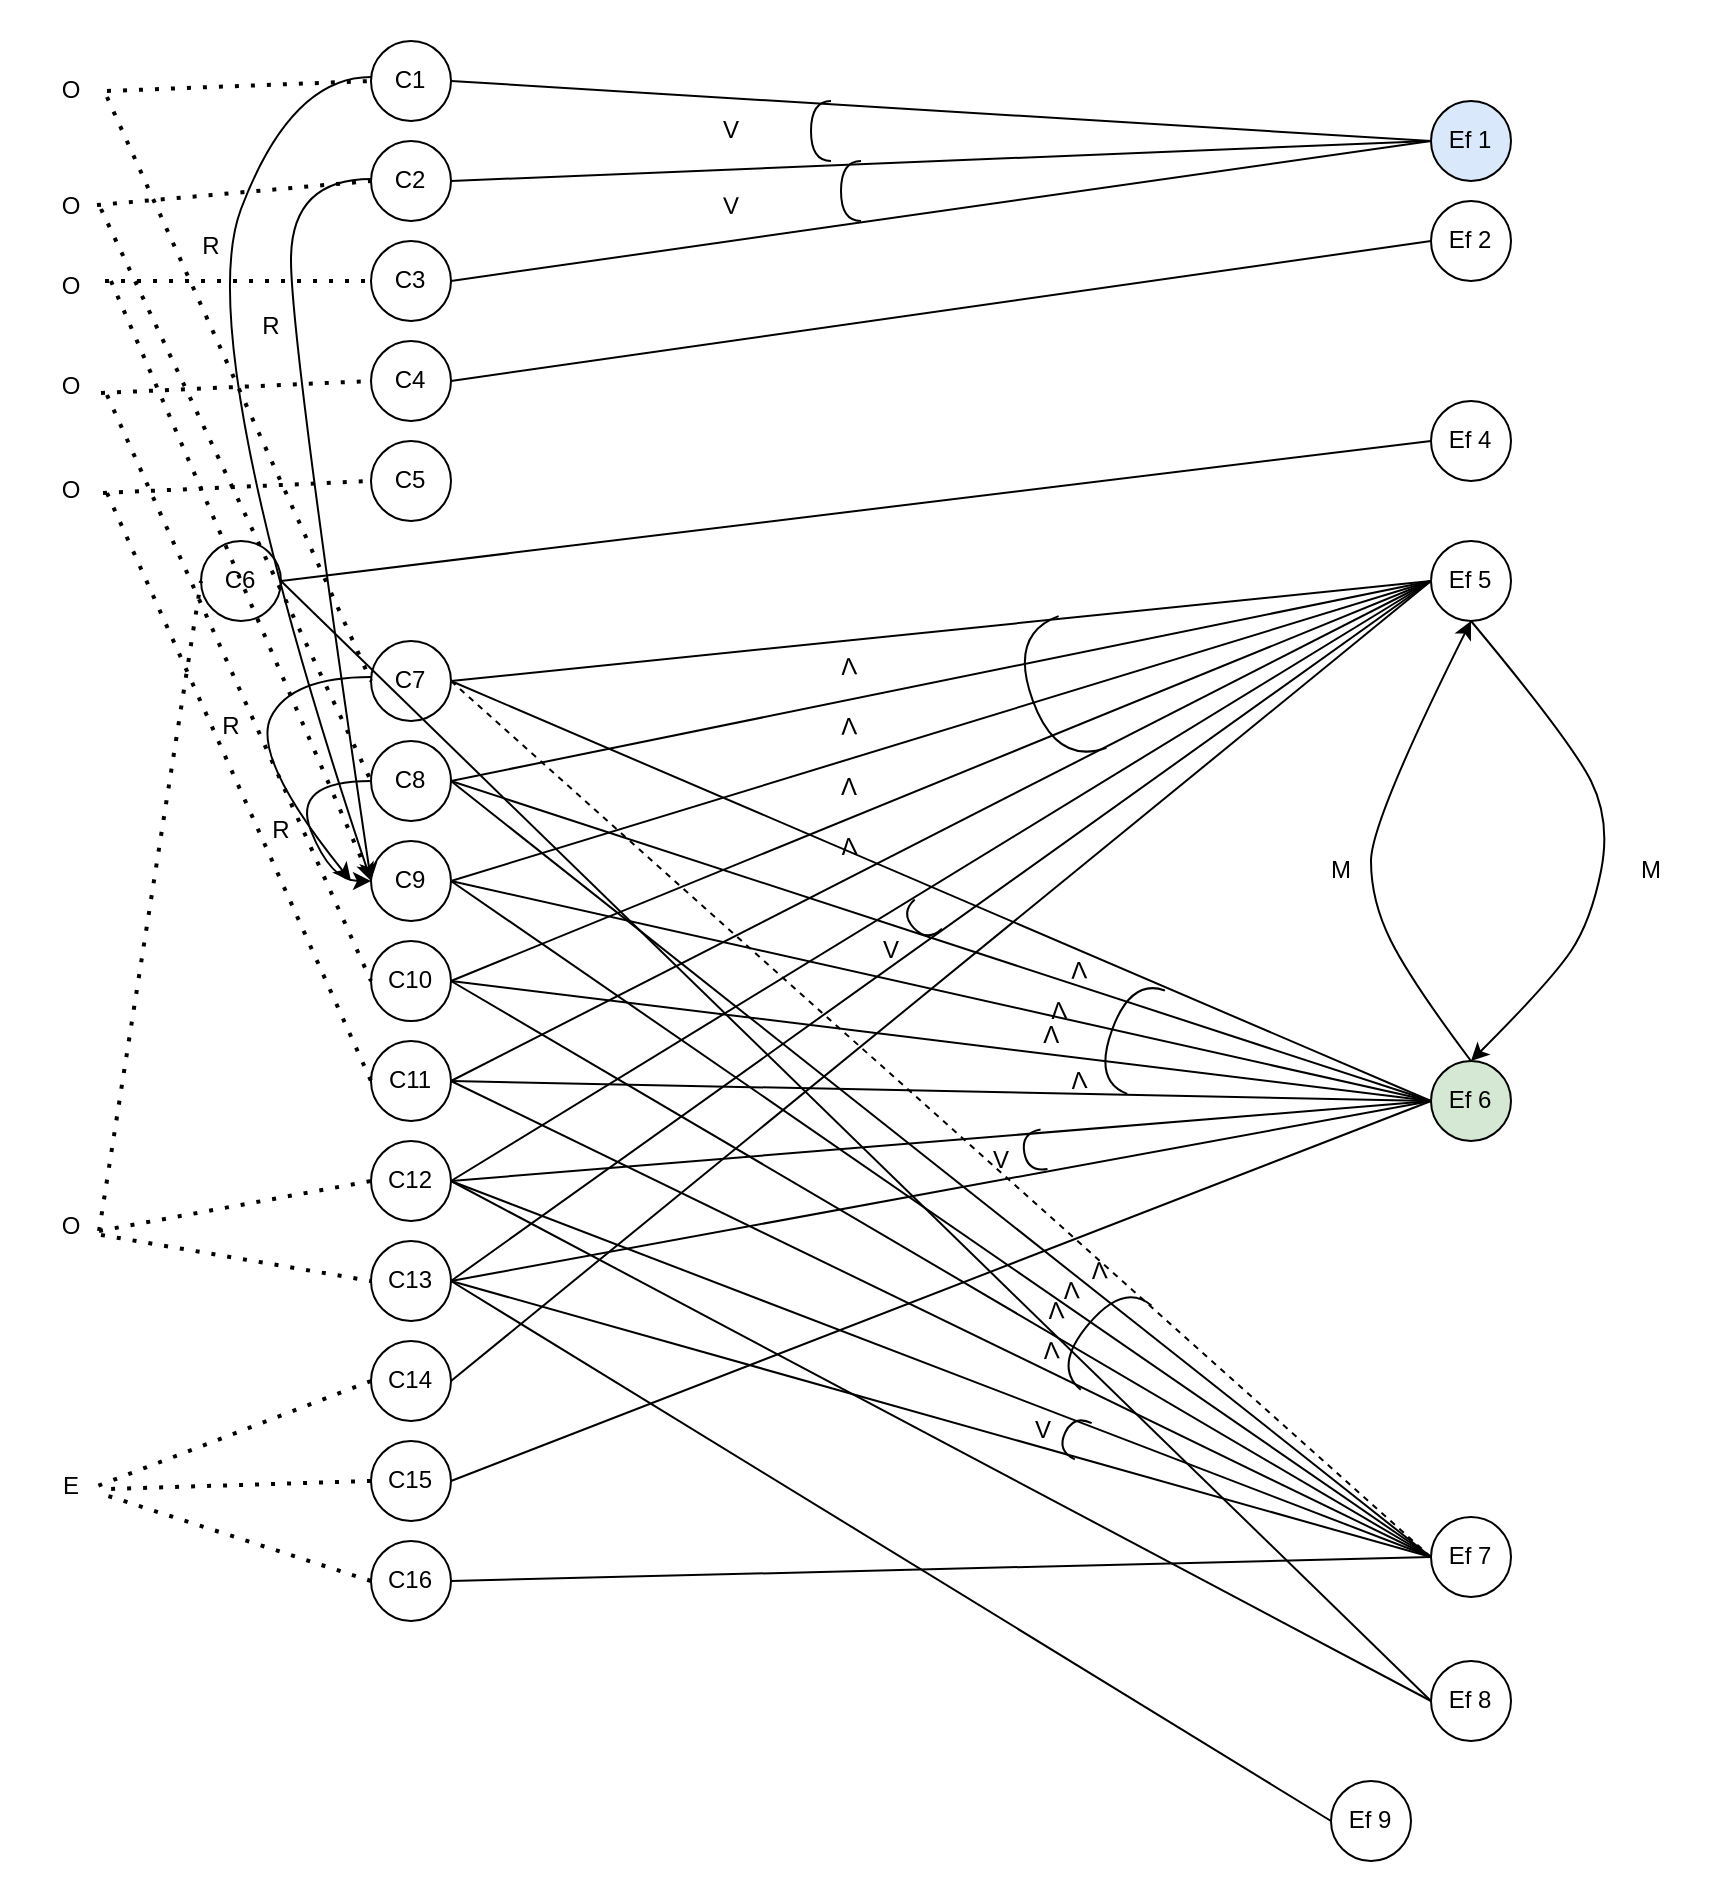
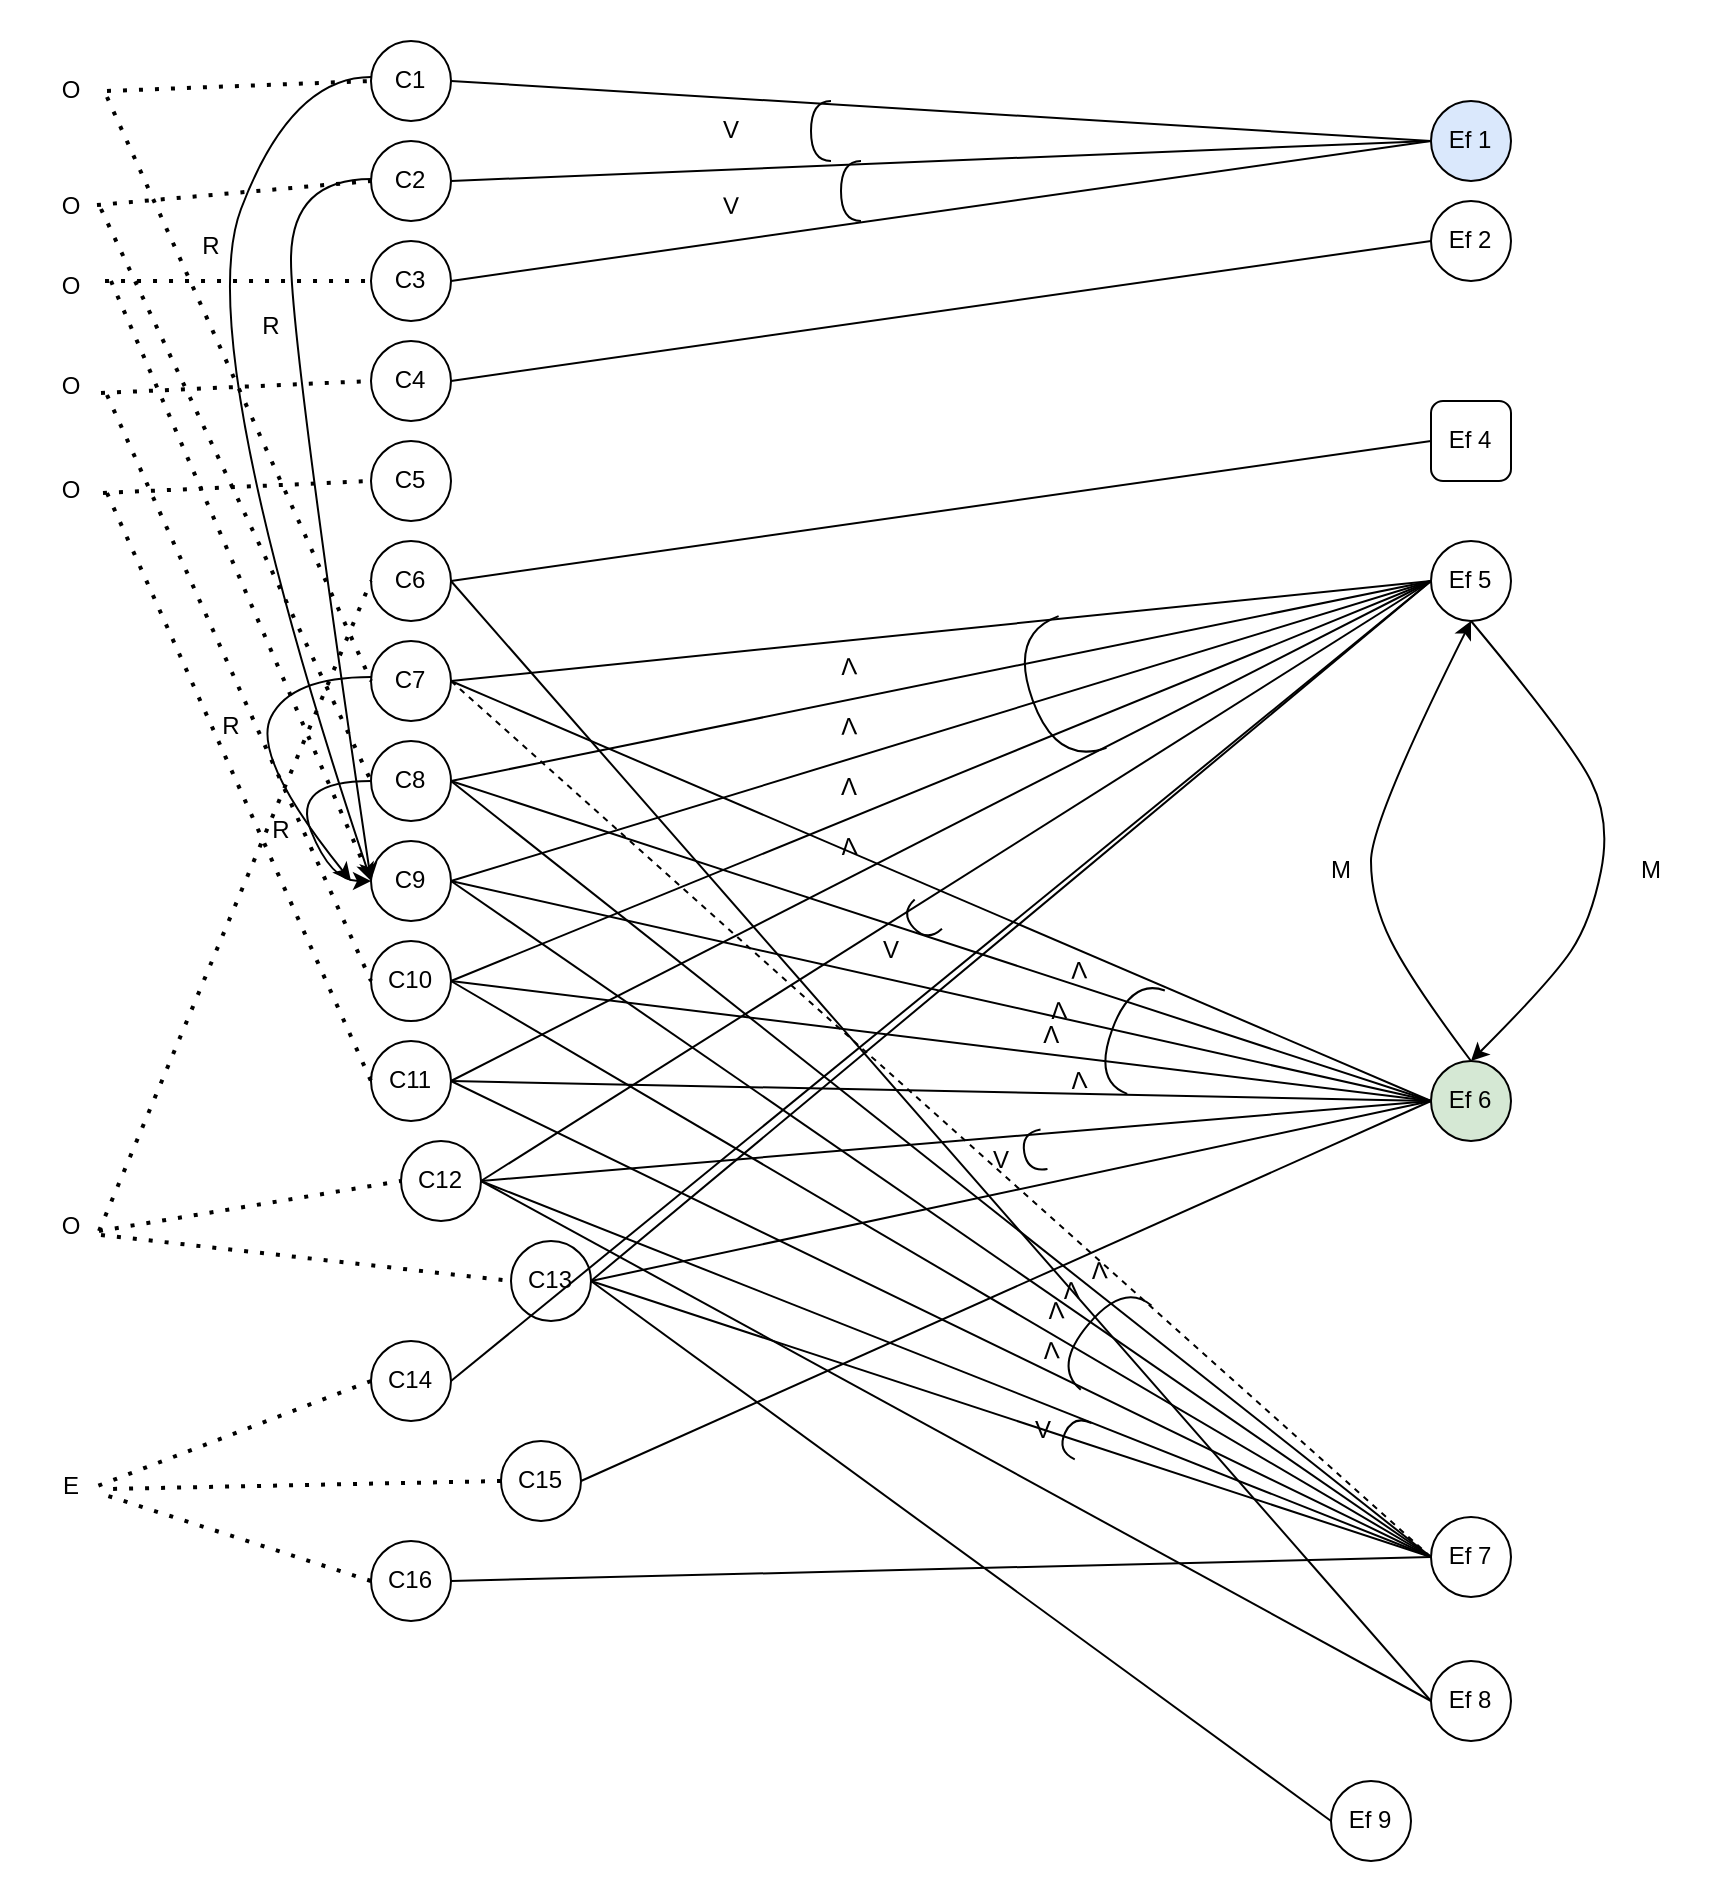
- <mxCell id="4" value="Ef 4" style="ellipse;whiteSpace=wrap;html=1;" parent="1" vertex="1"><mxGeometry x="715" y="200" width="40" height="40" as="geometry" /></mxCell>
+ <mxCell id="4" value="Ef 4" style="whiteSpace=wrap;html=1;rounded=1;" parent="1" vertex="1"><mxGeometry x="715" y="200" width="40" height="40" as="geometry" /></mxCell>
- <mxCell id="13" value="C6" style="ellipse;whiteSpace=wrap;html=1;" parent="1" vertex="1"><mxGeometry x="100" y="270" width="40" height="40" as="geometry" /></mxCell>
+ <mxCell id="13" value="C6" style="ellipse;whiteSpace=wrap;html=1;" parent="1" vertex="1"><mxGeometry x="185" y="270" width="40" height="40" as="geometry" /></mxCell>
- <mxCell id="19" value="C12" style="ellipse;whiteSpace=wrap;html=1;" parent="1" vertex="1"><mxGeometry x="185" y="570" width="40" height="40" as="geometry" /></mxCell>
+ <mxCell id="19" value="C12" style="ellipse;whiteSpace=wrap;html=1;" parent="1" vertex="1"><mxGeometry x="200" y="570" width="40" height="40" as="geometry" /></mxCell>
- <mxCell id="20" value="C13" style="ellipse;whiteSpace=wrap;html=1;" parent="1" vertex="1"><mxGeometry x="185" y="620" width="40" height="40" as="geometry" /></mxCell>
+ <mxCell id="20" value="C13" style="ellipse;whiteSpace=wrap;html=1;" parent="1" vertex="1"><mxGeometry x="255" y="620" width="40" height="40" as="geometry" /></mxCell>
- <mxCell id="31" value="C15" style="ellipse;whiteSpace=wrap;html=1;" parent="1" vertex="1"><mxGeometry x="185" y="720" width="40" height="40" as="geometry" /></mxCell>
+ <mxCell id="31" value="C15" style="ellipse;whiteSpace=wrap;html=1;" parent="1" vertex="1"><mxGeometry x="250" y="720" width="40" height="40" as="geometry" /></mxCell>
